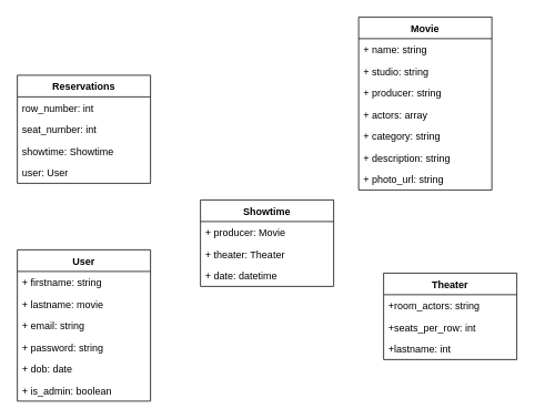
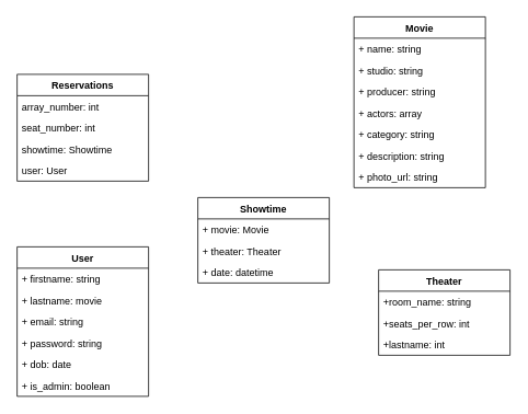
- <mxCell id="22" value="row_number: int&#10;" style="text;strokeColor=none;fillColor=none;align=left;verticalAlign=top;spacingLeft=4;spacingRight=4;overflow=hidden;rotatable=0;points=[[0,0.5],[1,0.5]];portConstraint=eastwest;" parent="21" vertex="1"><mxGeometry y="26" width="160" height="26" as="geometry" /></mxCell>
+ <mxCell id="22" value="array_number: int&#10;" style="text;strokeColor=none;fillColor=none;align=left;verticalAlign=top;spacingLeft=4;spacingRight=4;overflow=hidden;rotatable=0;points=[[0,0.5],[1,0.5]];portConstraint=eastwest;" parent="21" vertex="1"><mxGeometry y="26" width="160" height="26" as="geometry" /></mxCell>
- <mxCell id="27" value="+ producer: Movie" style="text;strokeColor=none;fillColor=none;align=left;verticalAlign=top;spacingLeft=4;spacingRight=4;overflow=hidden;rotatable=0;points=[[0,0.5],[1,0.5]];portConstraint=eastwest;" parent="26" vertex="1"><mxGeometry y="26" width="160" height="26" as="geometry" /></mxCell>
+ <mxCell id="27" value="+ movie: Movie" style="text;strokeColor=none;fillColor=none;align=left;verticalAlign=top;spacingLeft=4;spacingRight=4;overflow=hidden;rotatable=0;points=[[0,0.5],[1,0.5]];portConstraint=eastwest;" parent="26" vertex="1"><mxGeometry y="26" width="160" height="26" as="geometry" /></mxCell>
- <mxCell id="18" value="+room_actors: string" style="text;strokeColor=none;fillColor=none;align=left;verticalAlign=top;spacingLeft=4;spacingRight=4;overflow=hidden;rotatable=0;points=[[0,0.5],[1,0.5]];portConstraint=eastwest;" parent="17" vertex="1"><mxGeometry y="26" width="160" height="26" as="geometry" /></mxCell>
+ <mxCell id="18" value="+room_name: string" style="text;strokeColor=none;fillColor=none;align=left;verticalAlign=top;spacingLeft=4;spacingRight=4;overflow=hidden;rotatable=0;points=[[0,0.5],[1,0.5]];portConstraint=eastwest;" parent="17" vertex="1"><mxGeometry y="26" width="160" height="26" as="geometry" /></mxCell>
